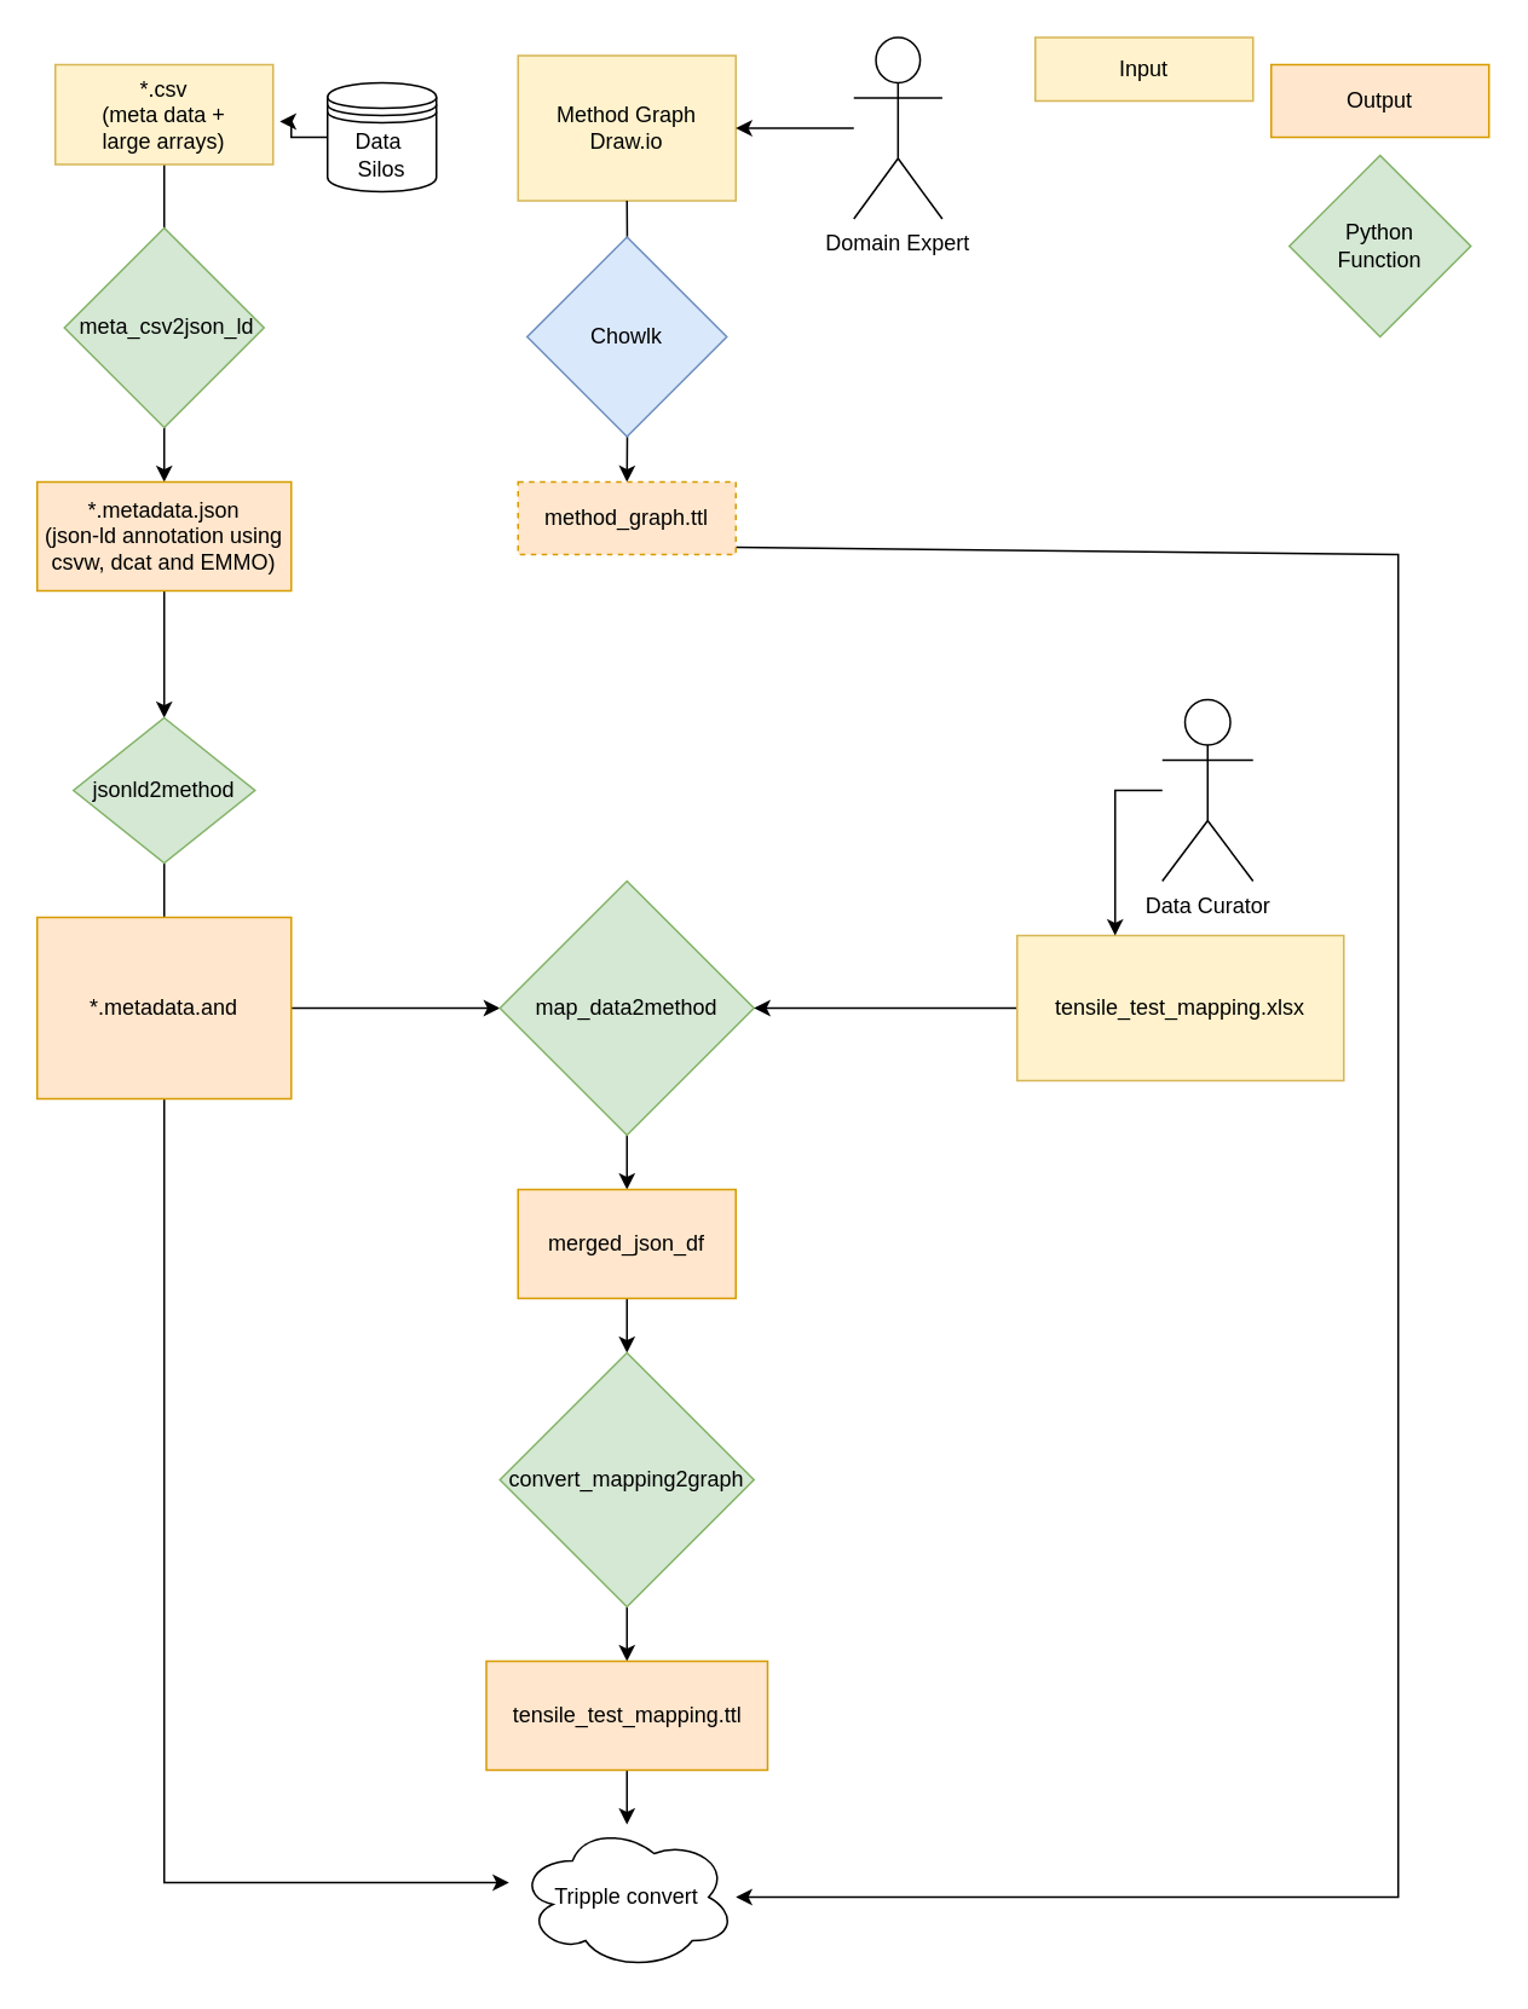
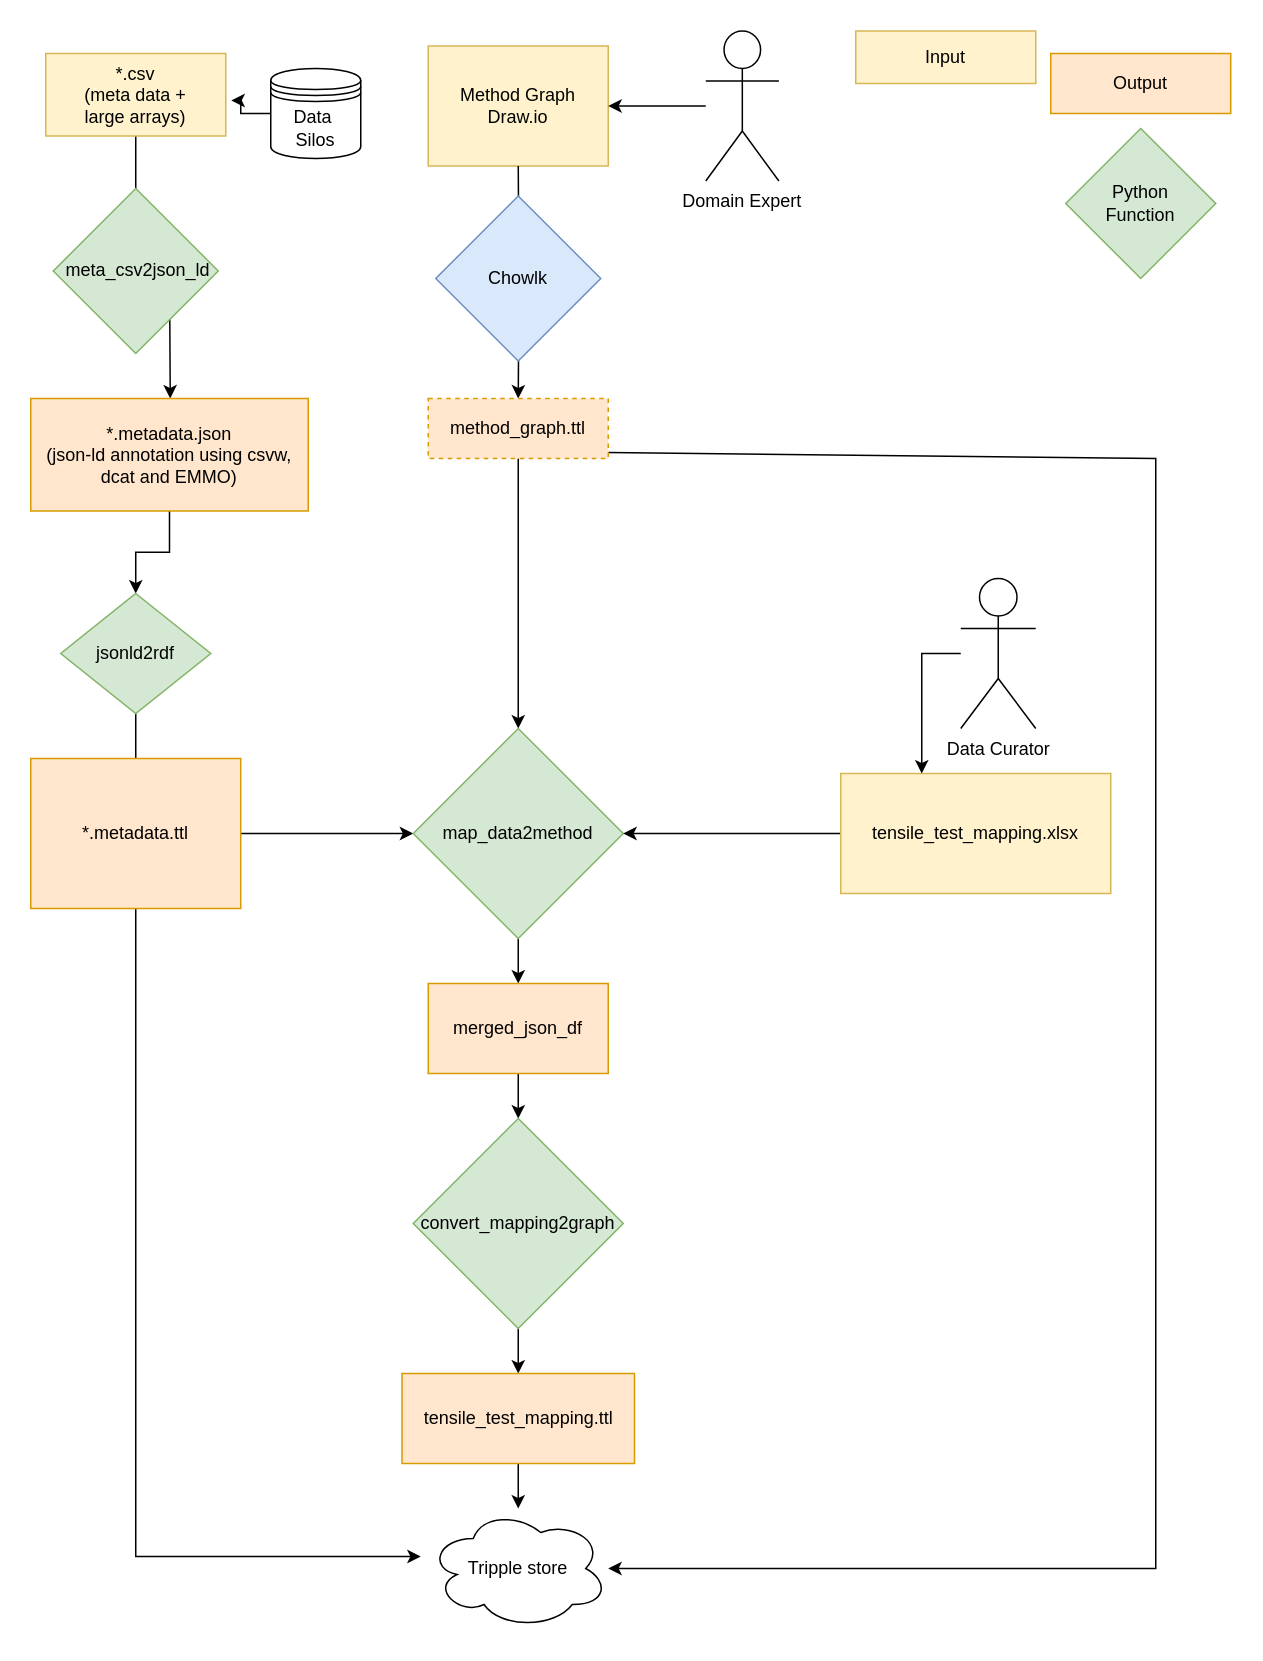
- <mxCell id="5" value="*.metadata.json&lt;br&gt;(json-ld annotation using csvw, dcat and EMMO)" style="rounded=0;whiteSpace=wrap;html=1;snapToPoint=1;points=[[0.1,0],[0.2,0],[0.3,0],[0.4,0],[0.5,0],[0.6,0],[0.7,0],[0.8,0],[0.9,0],[0,0.1],[0,0.3],[0,0.5],[0,0.7],[0,0.9],[0.1,1],[0.2,1],[0.3,1],[0.4,1],[0.5,1],[0.6,1],[0.7,1],[0.8,1],[0.9,1],[1,0.1],[1,0.3],[1,0.5],[1,0.7],[1,0.9]];fillColor=#ffe6cc;strokeColor=#d79b00;" parent="1" vertex="1"><mxGeometry x="20" y="265" width="140" height="60" as="geometry" /></mxCell>
+ <mxCell id="5" value="*.metadata.json&lt;br&gt;(json-ld annotation using csvw, dcat and EMMO)" style="rounded=0;whiteSpace=wrap;html=1;snapToPoint=1;points=[[0.1,0],[0.2,0],[0.3,0],[0.4,0],[0.5,0],[0.6,0],[0.7,0],[0.8,0],[0.9,0],[0,0.1],[0,0.3],[0,0.5],[0,0.7],[0,0.9],[0.1,1],[0.2,1],[0.3,1],[0.4,1],[0.5,1],[0.6,1],[0.7,1],[0.8,1],[0.9,1],[1,0.1],[1,0.3],[1,0.5],[1,0.7],[1,0.9]];fillColor=#ffe6cc;strokeColor=#d79b00;" parent="1" vertex="1"><mxGeometry x="20" y="265" width="185" height="75" as="geometry" /></mxCell>
+ <mxCell id="12" style="edgeStyle=orthogonalEdgeStyle;rounded=0;orthogonalLoop=1;jettySize=auto;html=1;" parent="1" source="14" target="19" edge="1"><mxGeometry relative="1" as="geometry" /></mxCell>
- <mxCell id="8" value="jsonld2method" style="rhombus;whiteSpace=wrap;html=1;fillColor=#d5e8d4;strokeColor=#82b366;" parent="1" vertex="1"><mxGeometry x="40" y="395" width="100" height="80" as="geometry" /></mxCell>
+ <mxCell id="8" value="jsonld2rdf" style="rhombus;whiteSpace=wrap;html=1;fillColor=#d5e8d4;strokeColor=#82b366;" parent="1" vertex="1"><mxGeometry x="40" y="395" width="100" height="80" as="geometry" /></mxCell>
- <mxCell id="17" value="*.metadata.and" style="rounded=0;whiteSpace=wrap;html=1;snapToPoint=1;points=[[0.1,0],[0.2,0],[0.3,0],[0.4,0],[0.5,0],[0.6,0],[0.7,0],[0.8,0],[0.9,0],[0,0.1],[0,0.3],[0,0.5],[0,0.7],[0,0.9],[0.1,1],[0.2,1],[0.3,1],[0.4,1],[0.5,1],[0.6,1],[0.7,1],[0.8,1],[0.9,1],[1,0.1],[1,0.3],[1,0.5],[1,0.7],[1,0.9]];fillColor=#ffe6cc;strokeColor=#d79b00;" parent="1" vertex="1"><mxGeometry x="20" y="505" width="140" height="100" as="geometry" /></mxCell>
+ <mxCell id="17" value="*.metadata.ttl" style="rounded=0;whiteSpace=wrap;html=1;snapToPoint=1;points=[[0.1,0],[0.2,0],[0.3,0],[0.4,0],[0.5,0],[0.6,0],[0.7,0],[0.8,0],[0.9,0],[0,0.1],[0,0.3],[0,0.5],[0,0.7],[0,0.9],[0.1,1],[0.2,1],[0.3,1],[0.4,1],[0.5,1],[0.6,1],[0.7,1],[0.8,1],[0.9,1],[1,0.1],[1,0.3],[1,0.5],[1,0.7],[1,0.9]];fillColor=#ffe6cc;strokeColor=#d79b00;" parent="1" vertex="1"><mxGeometry x="20" y="505" width="140" height="100" as="geometry" /></mxCell>
- <mxCell id="37" value="&lt;span&gt;Tripple convert&lt;/span&gt;" style="ellipse;shape=cloud;whiteSpace=wrap;html=1;" parent="1" vertex="1"><mxGeometry x="285" y="1005" width="120" height="80" as="geometry" /></mxCell>
+ <mxCell id="37" value="&lt;span&gt;Tripple store&lt;/span&gt;" style="ellipse;shape=cloud;whiteSpace=wrap;html=1;" parent="1" vertex="1"><mxGeometry x="285" y="1005" width="120" height="80" as="geometry" /></mxCell>
